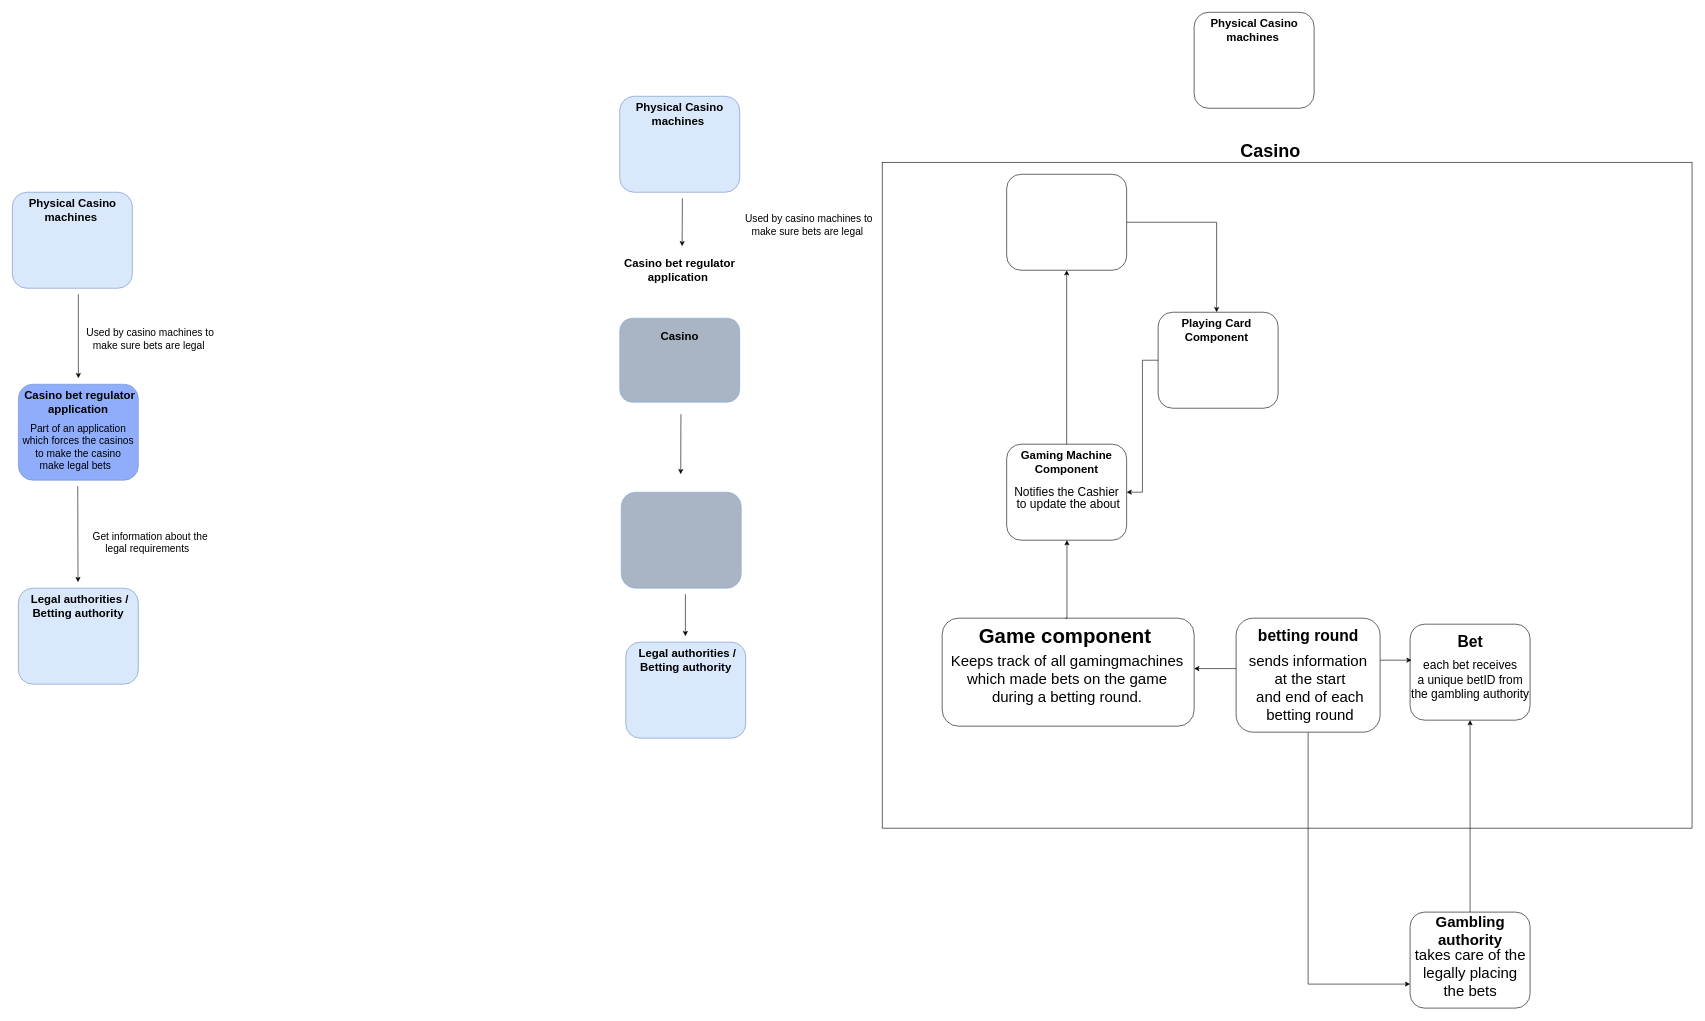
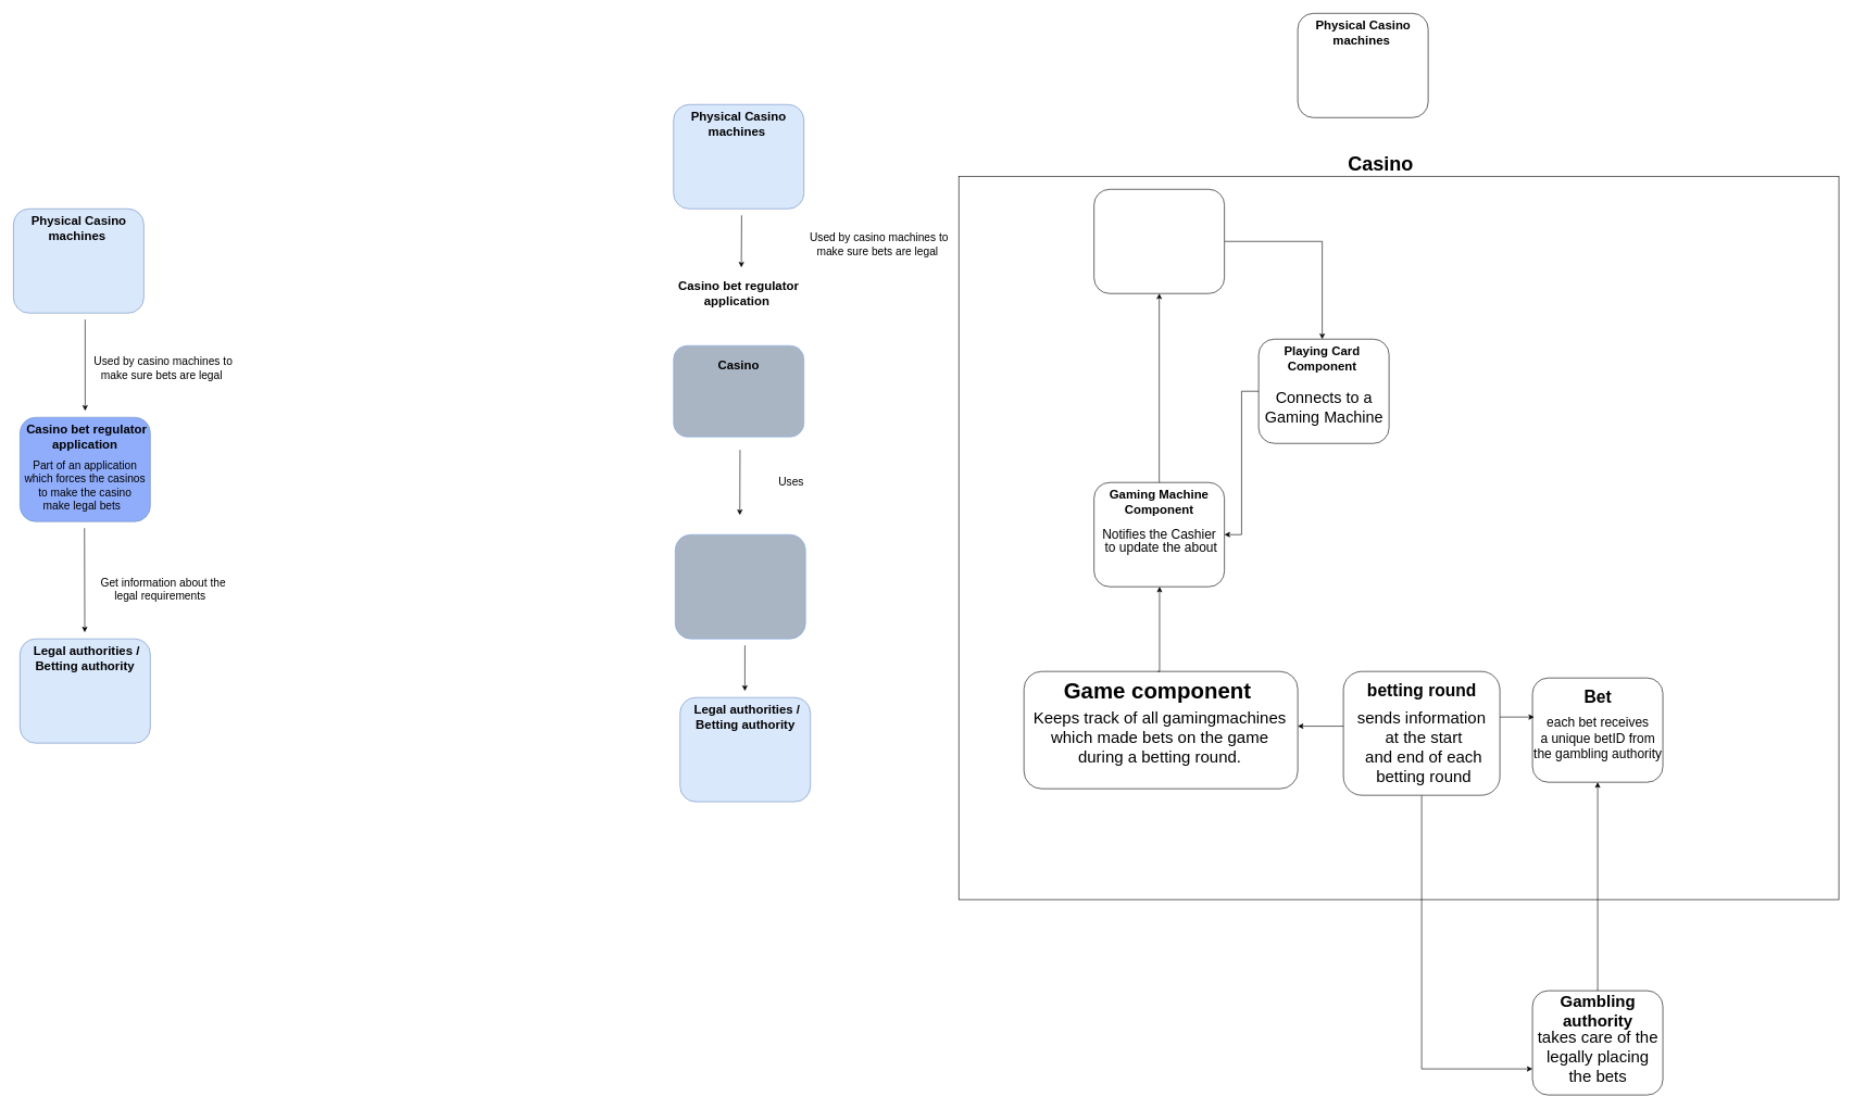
+ <mxCell id="43" value="&lt;span style=&quot;font-size: 24px&quot;&gt;Connects to a &lt;br&gt;Gaming Machine&lt;/span&gt;" style="text;html=1;align=center;verticalAlign=middle;resizable=0;points=[];autosize=1;" vertex="1" parent="1"><mxGeometry x="1930" y="605" width="200" height="40" as="geometry" /></mxCell>
+ <mxCell id="26" value="&lt;span style=&quot;font-size: 17px&quot;&gt;Uses&amp;nbsp;&lt;/span&gt;" style="text;html=1;strokeColor=none;fillColor=none;align=center;verticalAlign=middle;whiteSpace=wrap;rounded=0;" parent="1" vertex="1"><mxGeometry x="1142.5" y="705" width="145" height="70" as="geometry" /></mxCell>
